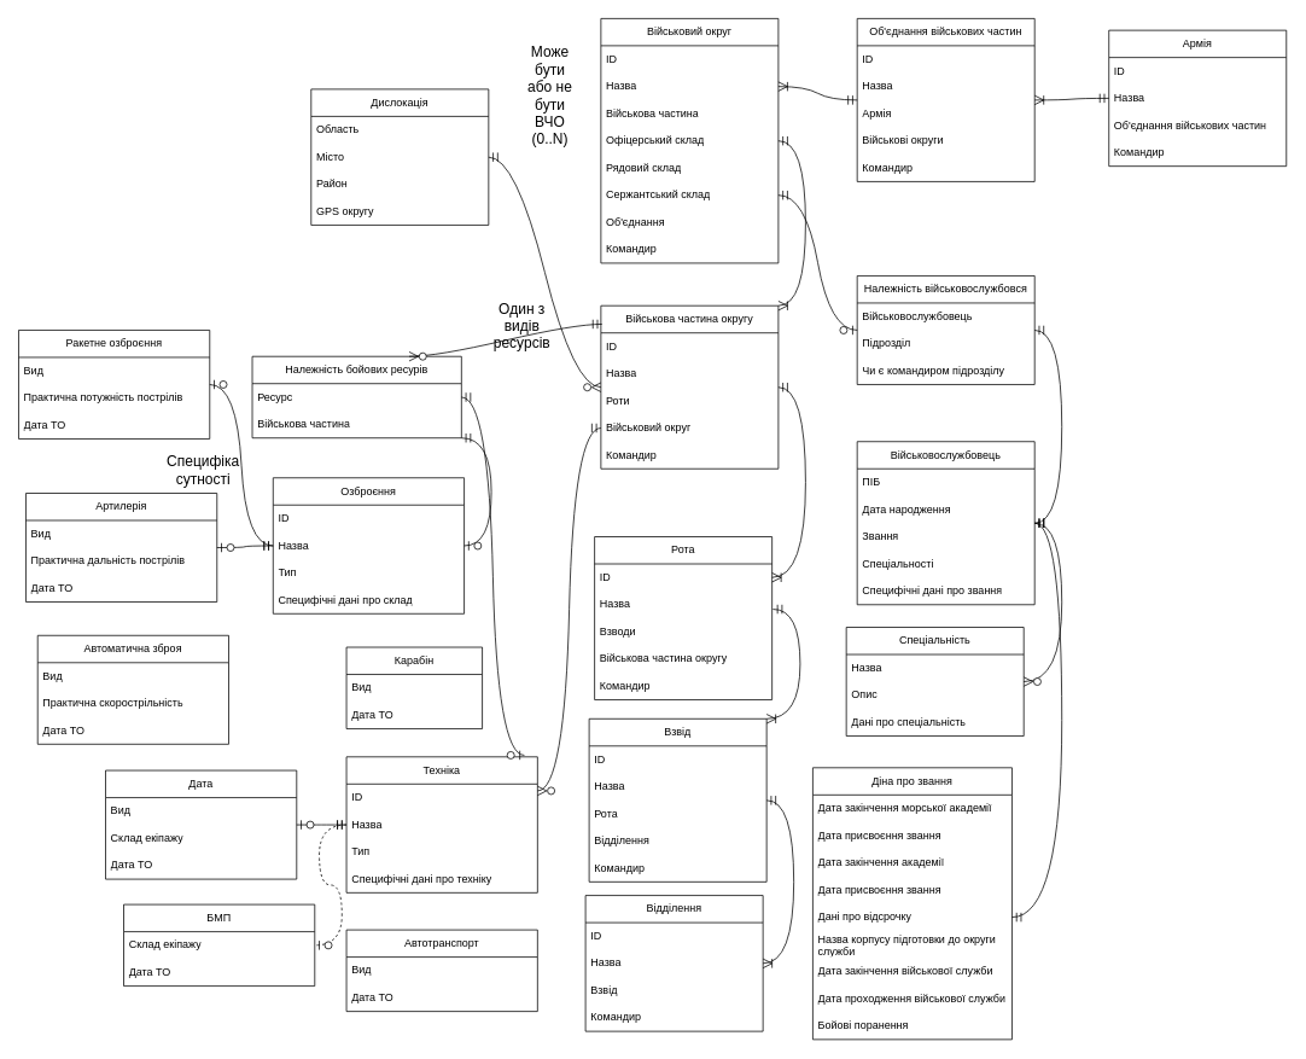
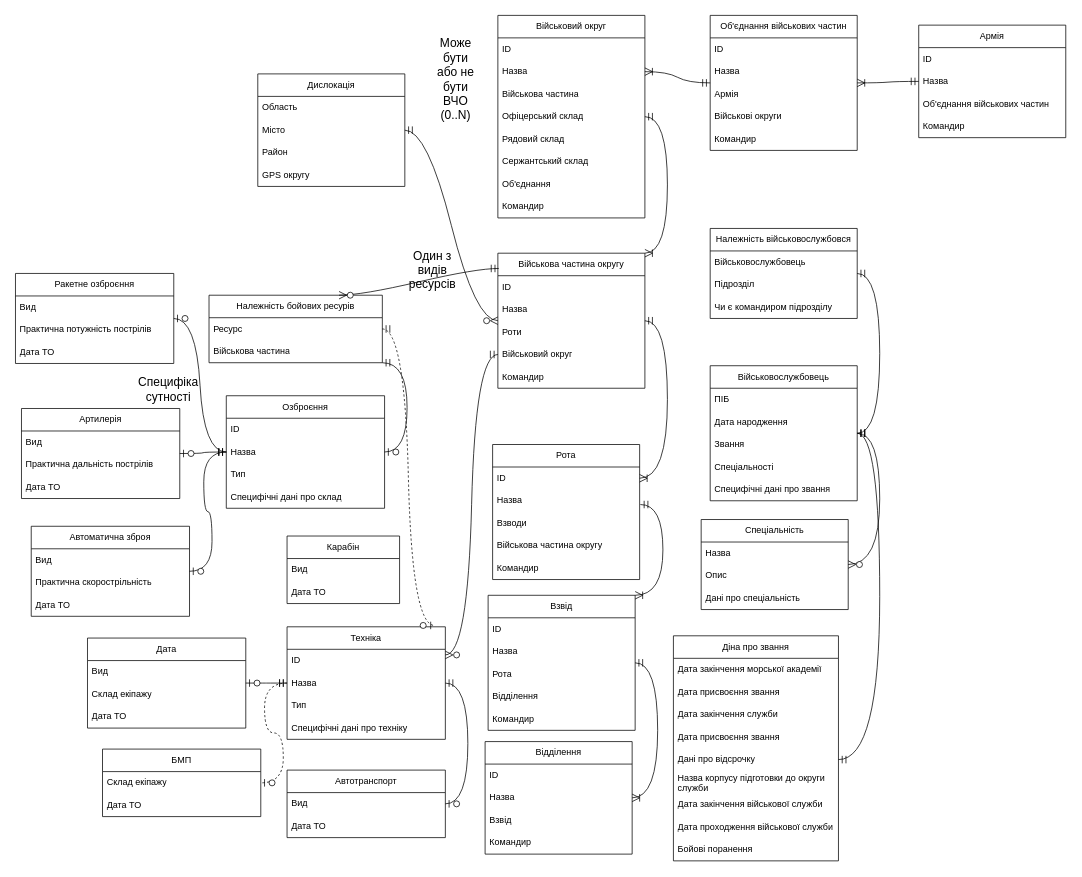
- <mxCell id="129" value="" style="edgeStyle=entityRelationEdgeStyle;fontSize=12;html=1;endArrow=ERzeroToOne;startArrow=ERmandOne;rounded=0;startSize=8;endSize=8;curved=1;exitX=1;exitY=0.5;exitDx=0;exitDy=0;" edge="1" parent="1" source="19" target="56"><mxGeometry width="100" height="100" relative="1" as="geometry"><mxPoint x="1203" y="93" as="sourcePoint" /><mxPoint x="1307" y="394" as="targetPoint" /></mxGeometry></mxCell>
+ <mxCell id="122" value="" style="edgeStyle=entityRelationEdgeStyle;fontSize=12;html=1;endArrow=ERzeroToOne;startArrow=ERmandOne;rounded=0;startSize=8;endSize=8;curved=1;" edge="1" parent="1" source="82" target="100"><mxGeometry width="100" height="100" relative="1" as="geometry"><mxPoint x="92" y="749" as="sourcePoint" /><mxPoint x="159" y="597" as="targetPoint" /></mxGeometry></mxCell>
- <mxCell id="132" value="" style="edgeStyle=entityRelationEdgeStyle;fontSize=12;html=1;endArrow=ERzeroToOne;startArrow=ERmandOne;rounded=0;startSize=8;endSize=8;curved=1;entryX=0.931;entryY=-0.012;entryDx=0;entryDy=0;entryPerimeter=0;" edge="1" parent="1" source="74" target="77"><mxGeometry width="100" height="100" relative="1" as="geometry"><mxPoint x="512" y="331" as="sourcePoint" /><mxPoint x="408" y="514" as="targetPoint" /></mxGeometry></mxCell>
+ <mxCell id="132" value="" style="edgeStyle=entityRelationEdgeStyle;fontSize=12;html=1;endArrow=ERzeroToOne;startArrow=ERmandOne;rounded=0;startSize=8;endSize=8;curved=1;entryX=0.931;entryY=-0.012;entryDx=0;entryDy=0;entryPerimeter=0;dashed=1;" edge="1" parent="1" source="74" target="77"><mxGeometry width="100" height="100" relative="1" as="geometry"><mxPoint x="512" y="331" as="sourcePoint" /><mxPoint x="408" y="514" as="targetPoint" /></mxGeometry></mxCell>
- <mxCell id="67" value="Дата закінчення академії" style="text;strokeColor=none;fillColor=none;align=left;verticalAlign=middle;spacingLeft=4;spacingRight=4;overflow=hidden;points=[[0,0.5],[1,0.5]];portConstraint=eastwest;rotatable=0;whiteSpace=wrap;html=1;" vertex="1" parent="64"><mxGeometry y="90" width="220" height="30" as="geometry" /></mxCell>
+ <mxCell id="67" value="Дата закінчення служби" style="text;strokeColor=none;fillColor=none;align=left;verticalAlign=middle;spacingLeft=4;spacingRight=4;overflow=hidden;points=[[0,0.5],[1,0.5]];portConstraint=eastwest;rotatable=0;whiteSpace=wrap;html=1;" vertex="1" parent="64"><mxGeometry y="90" width="220" height="30" as="geometry" /></mxCell>
+ <mxCell id="126" value="" style="edgeStyle=entityRelationEdgeStyle;fontSize=12;html=1;endArrow=ERzeroToOne;startArrow=ERmandOne;rounded=0;startSize=8;endSize=8;curved=1;" edge="1" parent="1" source="77" target="94"><mxGeometry width="100" height="100" relative="1" as="geometry"><mxPoint x="538" y="1176" as="sourcePoint" /><mxPoint x="638" y="1076" as="targetPoint" /></mxGeometry></mxCell>
